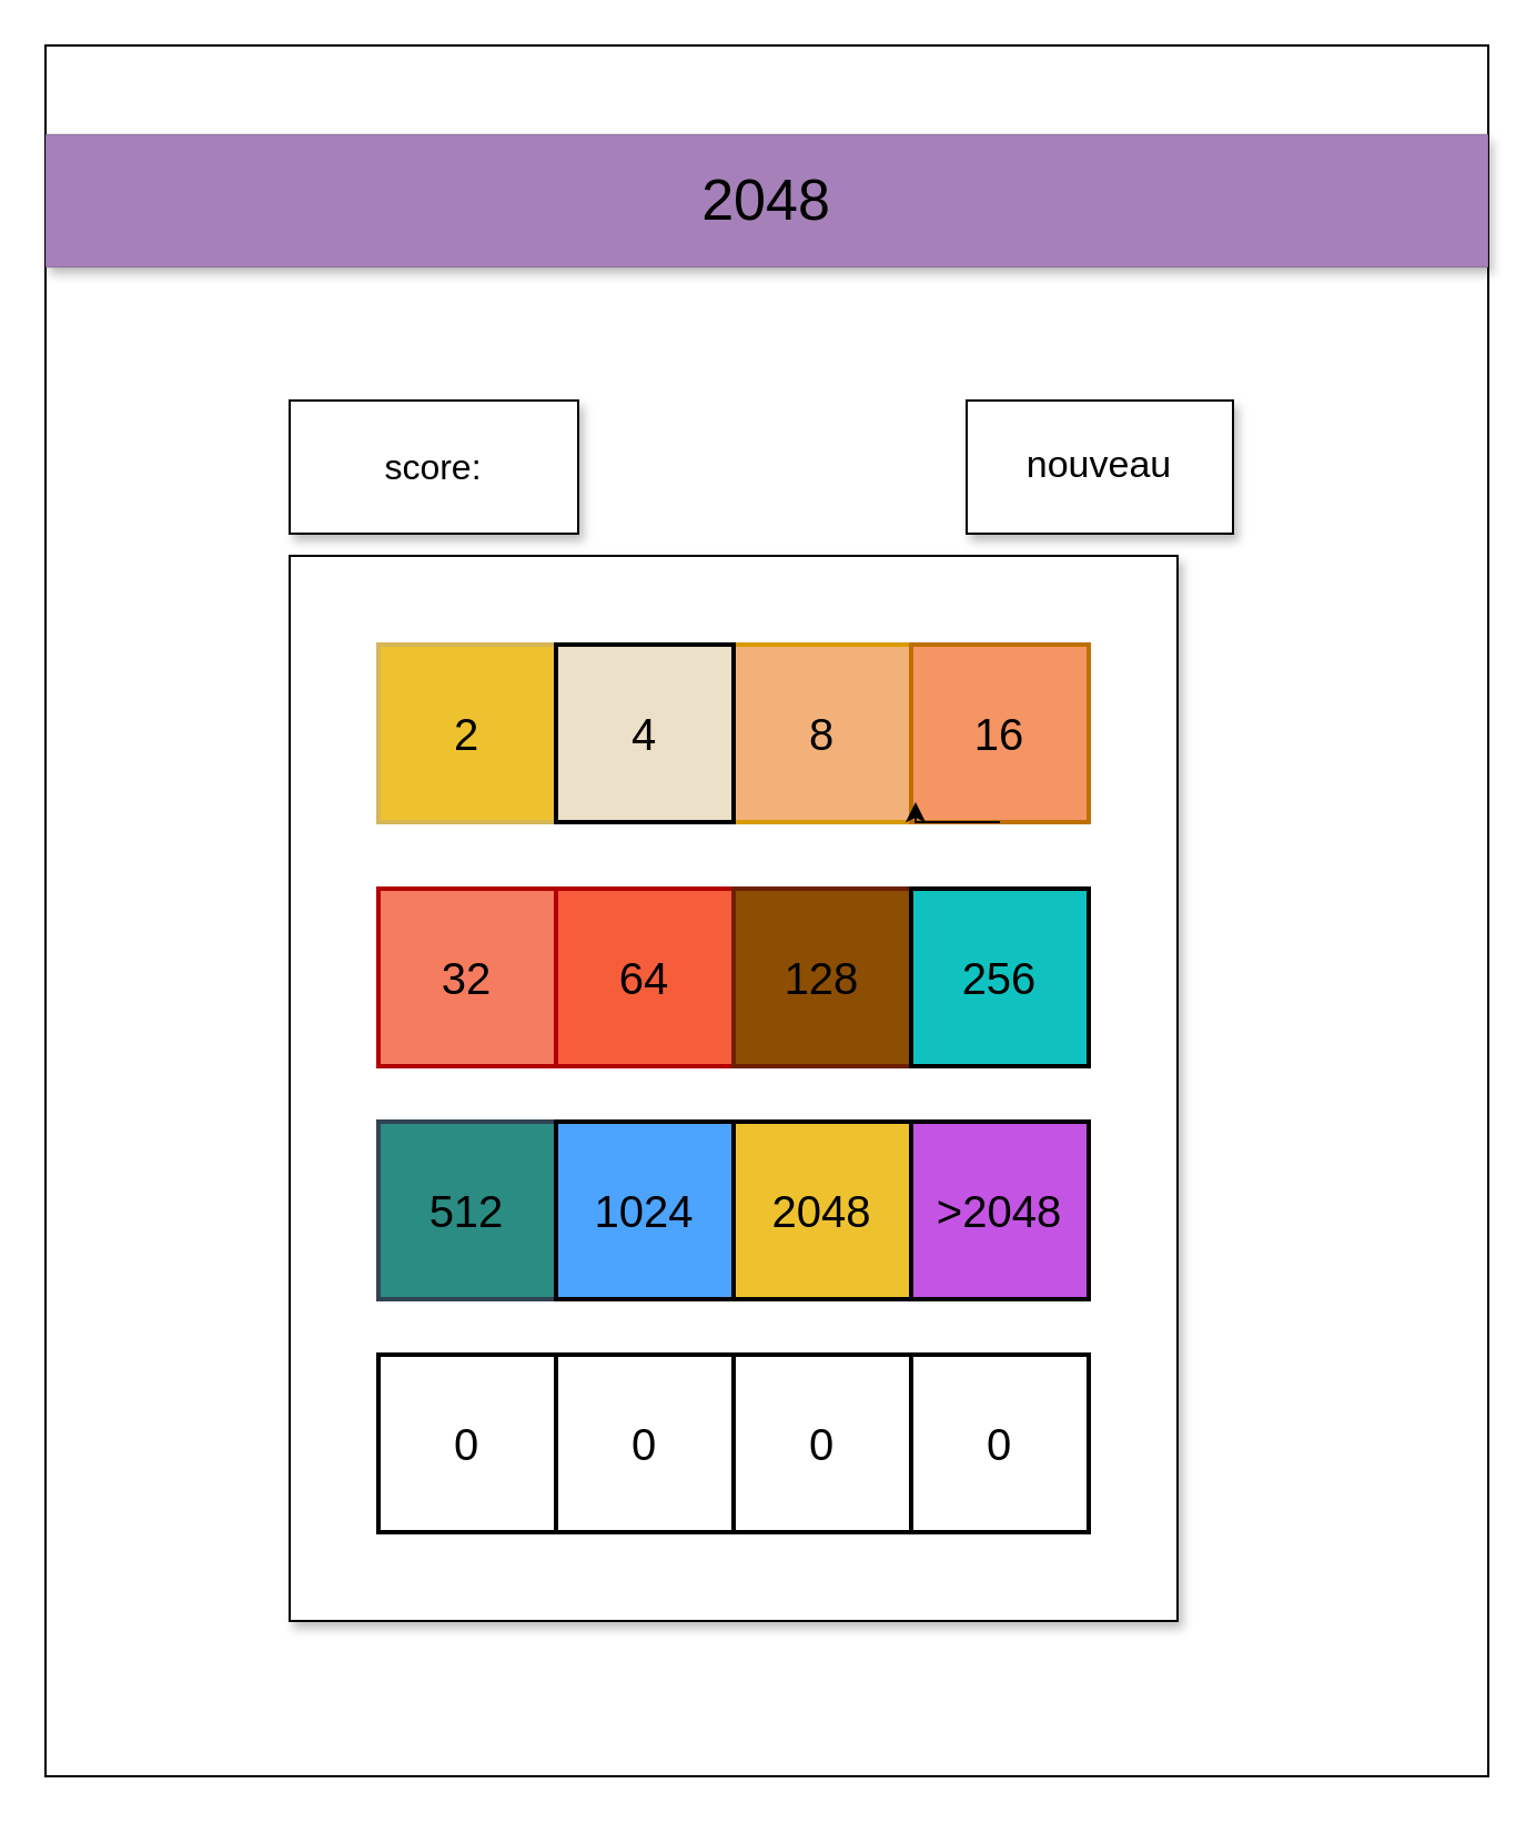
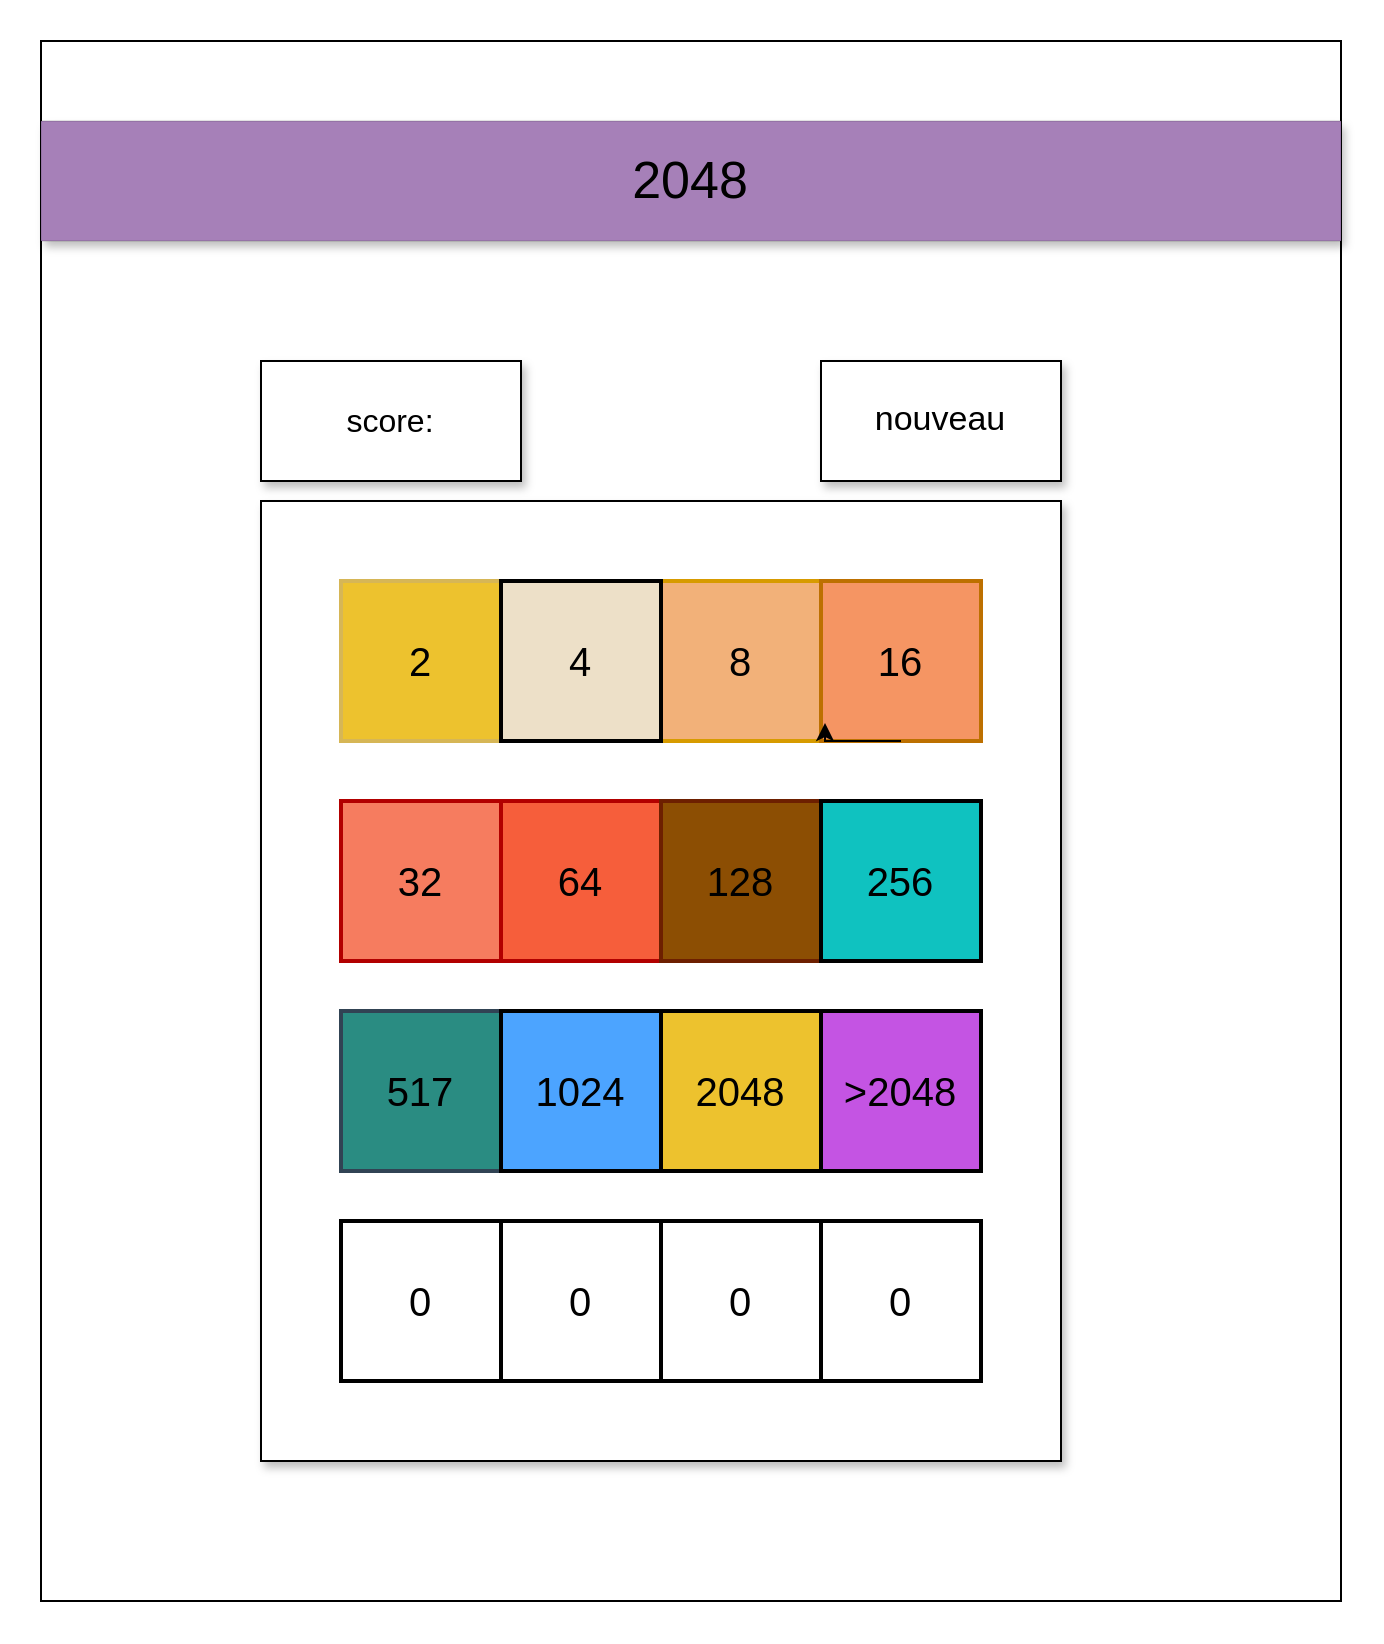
- <mxCell id="20" value="&lt;font style=&quot;font-size: 17px;&quot;&gt;nouveau&lt;/font&gt;" style="rounded=0;whiteSpace=wrap;html=1;shadow=1;" parent="1" vertex="1"><mxGeometry x="435" y="180" width="120" height="60" as="geometry" /></mxCell>
+ <mxCell id="20" value="&lt;font style=&quot;font-size: 17px;&quot;&gt;nouveau&lt;/font&gt;" style="rounded=0;whiteSpace=wrap;html=1;shadow=1;" parent="1" vertex="1"><mxGeometry x="410" y="180" width="120" height="60" as="geometry" /></mxCell>
- <mxCell id="11" value="&lt;font color=&quot;#000000&quot; style=&quot;font-size: 20px;&quot;&gt;512&lt;/font&gt;" style="whiteSpace=wrap;html=1;aspect=fixed;strokeWidth=2;strokeColor=#314354;fillColor=#2A8C82;fontColor=#ffffff;" parent="1" vertex="1"><mxGeometry x="170" y="505" width="80" height="80" as="geometry" /></mxCell>
+ <mxCell id="11" value="&lt;font color=&quot;#000000&quot; style=&quot;font-size: 20px;&quot;&gt;517&lt;/font&gt;" style="whiteSpace=wrap;html=1;aspect=fixed;strokeWidth=2;strokeColor=#314354;fillColor=#2A8C82;fontColor=#ffffff;" parent="1" vertex="1"><mxGeometry x="170" y="505" width="80" height="80" as="geometry" /></mxCell>
